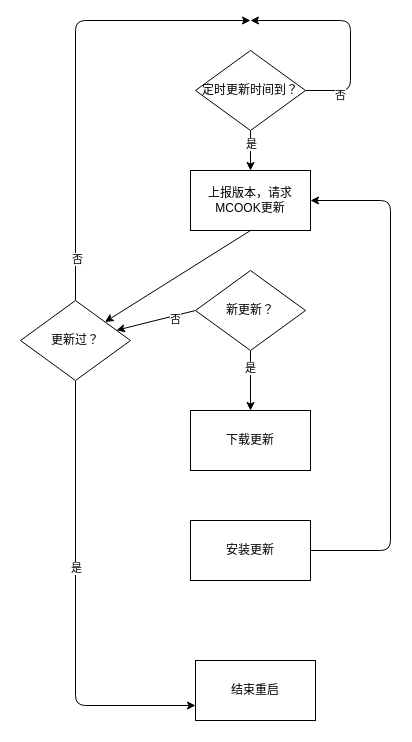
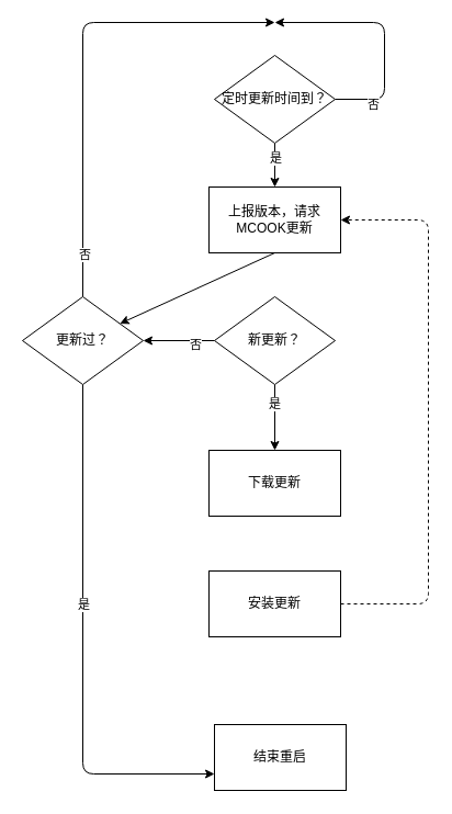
- <mxCell id="21" value="更新过？" style="rhombus;whiteSpace=wrap;html=1;" parent="1" vertex="1"><mxGeometry x="20" y="300" width="110" height="80" as="geometry" /></mxCell>
+ <mxCell id="21" value="更新过？" style="rhombus;whiteSpace=wrap;html=1;" parent="1" vertex="1"><mxGeometry x="20" y="270" width="110" height="80" as="geometry" /></mxCell>
- <mxCell id="10" style="edgeStyle=none;html=1;exitX=1;exitY=0.5;exitDx=0;exitDy=0;entryX=1;entryY=0.5;entryDx=0;entryDy=0;" parent="1" source="11" target="3" edge="1"><mxGeometry relative="1" as="geometry"><Array as="points"><mxPoint x="390" y="550" /><mxPoint x="390" y="200" /></Array></mxGeometry></mxCell>
+ <mxCell id="10" style="edgeStyle=none;html=1;exitX=1;exitY=0.5;exitDx=0;exitDy=0;entryX=1;entryY=0.5;entryDx=0;entryDy=0;dashed=1;" parent="1" source="11" target="3" edge="1"><mxGeometry relative="1" as="geometry"><Array as="points"><mxPoint x="390" y="550" /><mxPoint x="390" y="200" /></Array></mxGeometry></mxCell>
